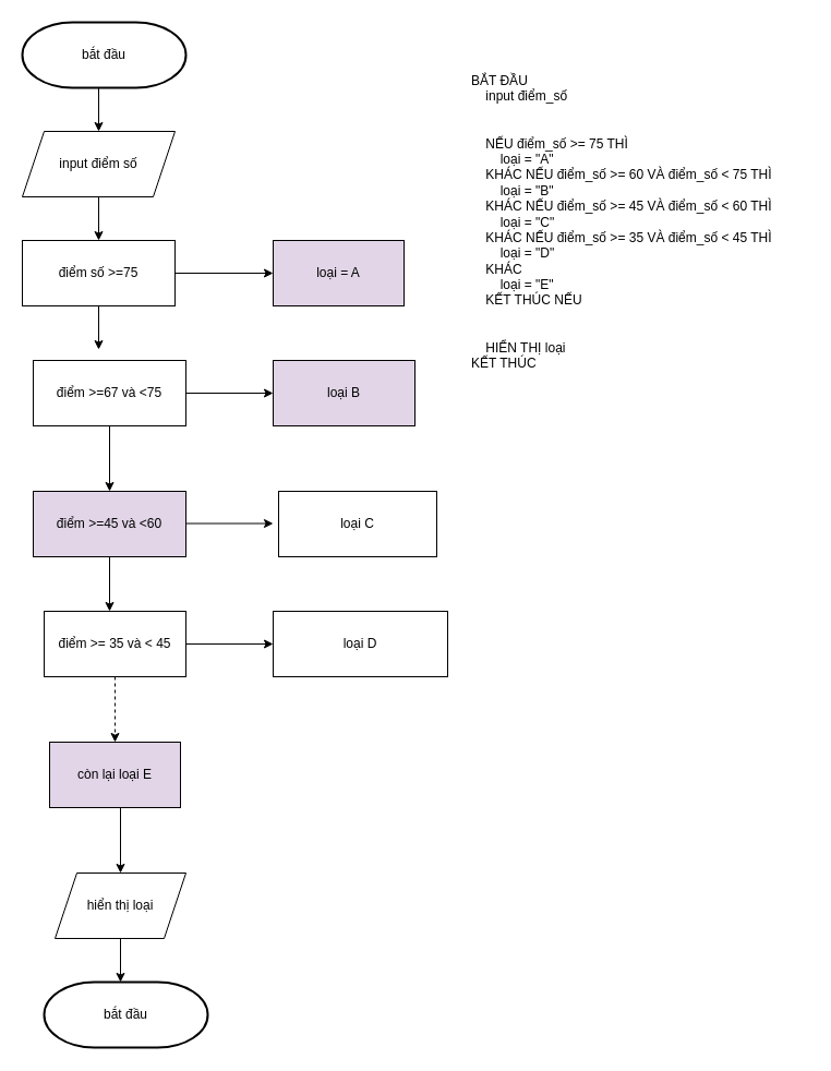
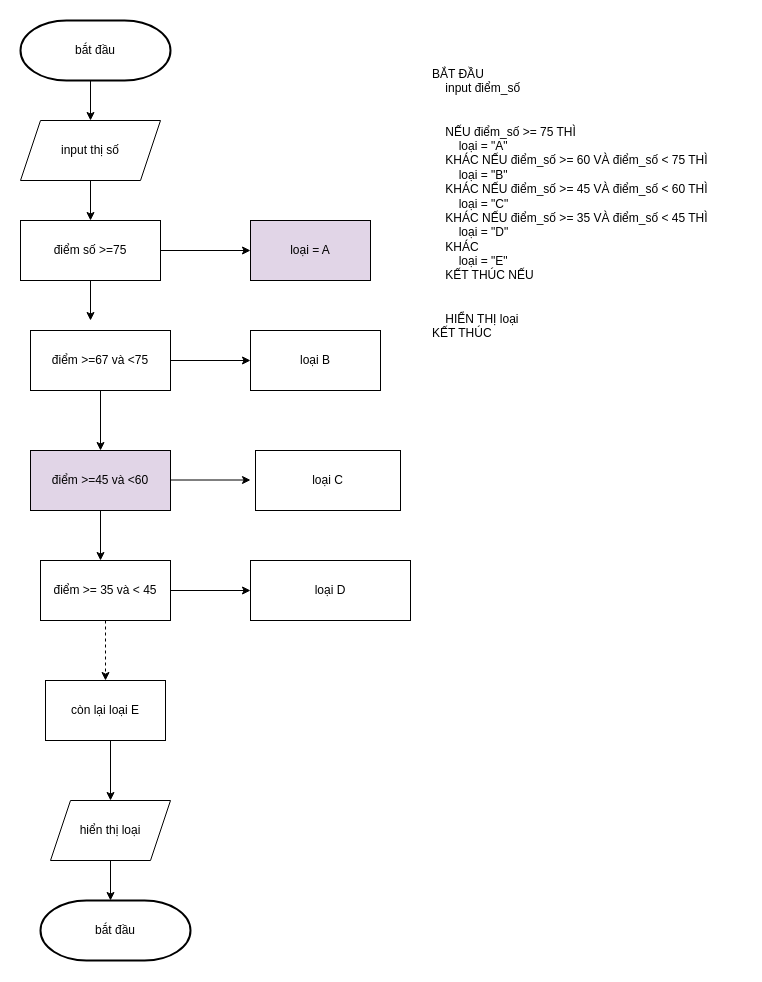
- <mxCell id="5" value="input điểm số" style="shape=parallelogram;perimeter=parallelogramPerimeter;whiteSpace=wrap;html=1;fixedSize=1;" vertex="1" parent="1"><mxGeometry x="20" y="120" width="140" height="60" as="geometry" /></mxCell>
+ <mxCell id="5" value="input thị số" style="shape=parallelogram;perimeter=parallelogramPerimeter;whiteSpace=wrap;html=1;fixedSize=1;" vertex="1" parent="1"><mxGeometry x="20" y="120" width="140" height="60" as="geometry" /></mxCell>
- <mxCell id="13" value="loại B" style="rounded=0;whiteSpace=wrap;html=1;fillColor=#e1d5e7;" vertex="1" parent="1"><mxGeometry x="250" y="330" width="130" height="60" as="geometry" /></mxCell>
+ <mxCell id="13" value="loại B" style="rounded=0;whiteSpace=wrap;html=1;" vertex="1" parent="1"><mxGeometry x="250" y="330" width="130" height="60" as="geometry" /></mxCell>
- <mxCell id="22" value="còn lại loại E" style="rounded=0;whiteSpace=wrap;html=1;fillColor=#e1d5e7;" vertex="1" parent="1"><mxGeometry x="45" y="680" width="120" height="60" as="geometry" /></mxCell>
+ <mxCell id="22" value="còn lại loại E" style="rounded=0;whiteSpace=wrap;html=1;" vertex="1" parent="1"><mxGeometry x="45" y="680" width="120" height="60" as="geometry" /></mxCell>
